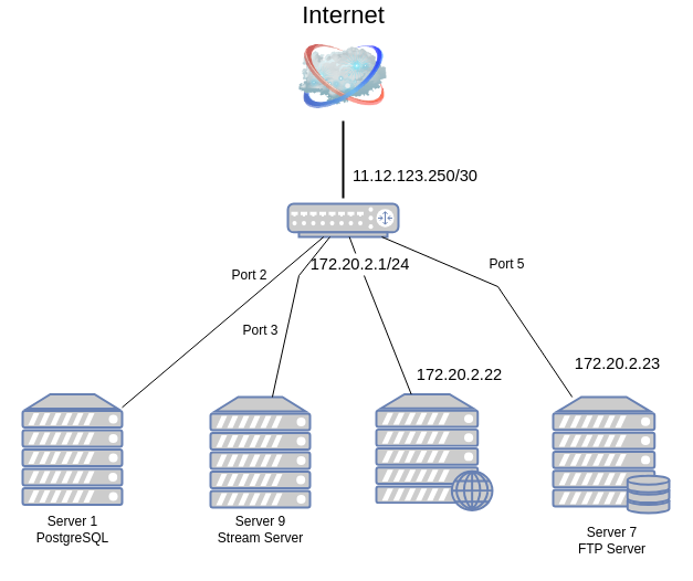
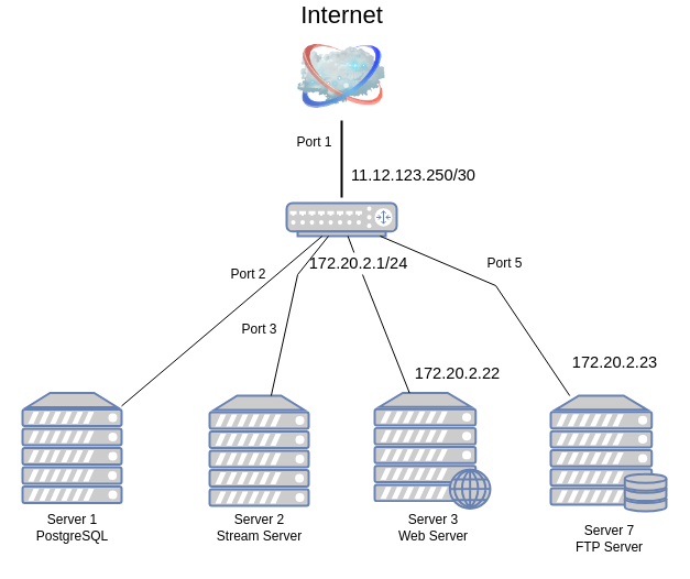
+ <mxCell id="16" value="Port 1" style="text;html=1;align=center;verticalAlign=middle;resizable=0;points=[];autosize=1;strokeColor=none;fillColor=none;" vertex="1" parent="1"><mxGeometry x="260" y="110" width="50" height="20" as="geometry" /></mxCell>
- <mxCell id="21" value="Server 9&lt;br&gt;Stream Server" style="text;html=1;align=center;verticalAlign=middle;resizable=0;points=[];autosize=1;strokeColor=none;fillColor=none;" vertex="1" parent="1"><mxGeometry x="190" y="455" width="90" height="30" as="geometry" /></mxCell>
+ <mxCell id="21" value="Server 2&lt;br&gt;Stream Server" style="text;html=1;align=center;verticalAlign=middle;resizable=0;points=[];autosize=1;strokeColor=none;fillColor=none;" vertex="1" parent="1"><mxGeometry x="190" y="455" width="90" height="30" as="geometry" /></mxCell>
+ <mxCell id="22" value="Server 3&lt;br&gt;Web Server" style="text;html=1;align=center;verticalAlign=middle;resizable=0;points=[];autosize=1;strokeColor=none;fillColor=none;" vertex="1" parent="1"><mxGeometry x="352.5" y="455" width="80" height="30" as="geometry" /></mxCell>
